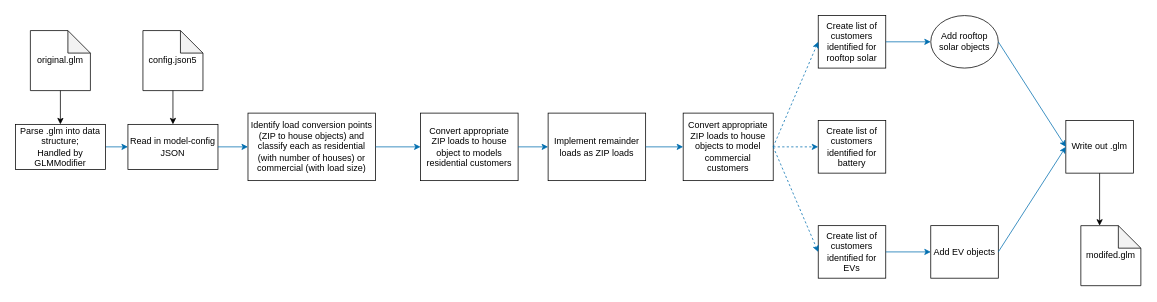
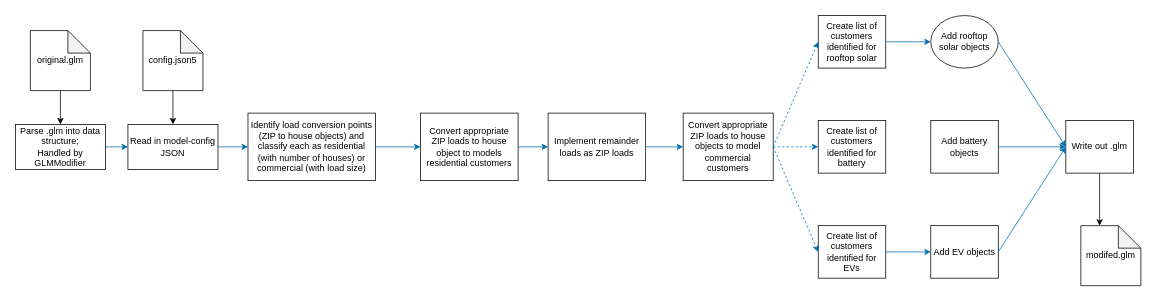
+ <mxCell id="14" value="Add battery objects" style="rounded=0;whiteSpace=wrap;html=1;" parent="1" vertex="1"><mxGeometry x="1240" y="160" width="90" height="70" as="geometry" /></mxCell>
+ <mxCell id="23" style="edgeStyle=none;html=1;exitX=1;exitY=0.5;exitDx=0;exitDy=0;fillColor=#1ba1e2;strokeColor=#006EAF;entryX=0;entryY=0.5;entryDx=0;entryDy=0;" parent="1" source="14" target="21" edge="1"><mxGeometry relative="1" as="geometry"><mxPoint x="1200" y="75" as="sourcePoint" /><mxPoint x="1260" y="75" as="targetPoint" /></mxGeometry></mxCell>
